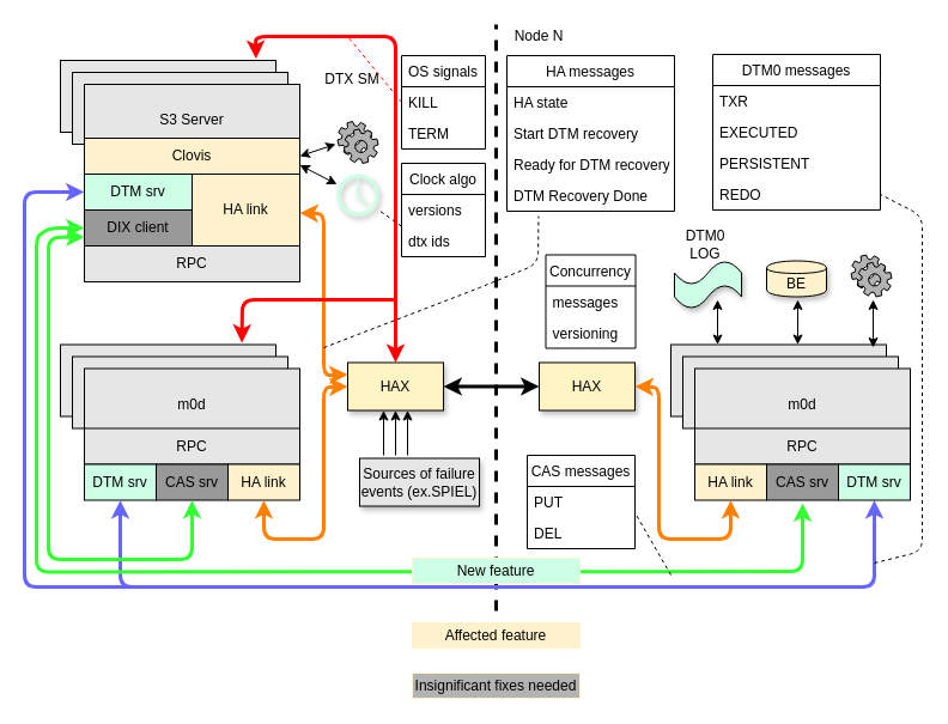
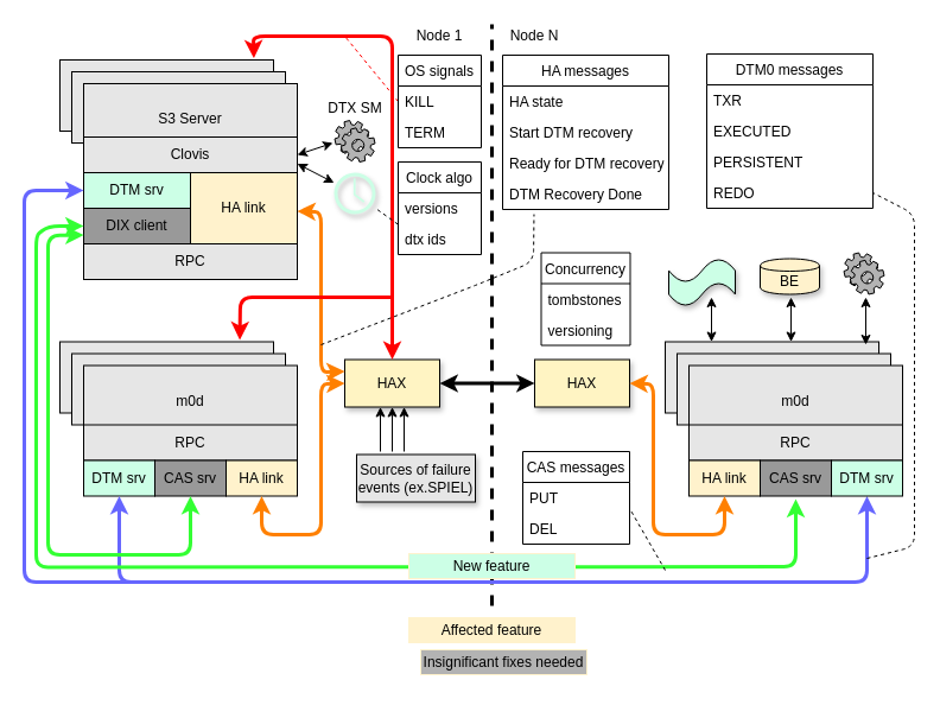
+ <mxCell id="41" value="Node 1" style="text;html=1;strokeColor=none;fillColor=none;align=center;verticalAlign=middle;whiteSpace=wrap;rounded=0;" vertex="1" parent="1"><mxGeometry x="340" y="20" width="60" height="20" as="geometry" /></mxCell>
- <mxCell id="62" value="DTX SM" style="text;html=1;strokeColor=none;fillColor=none;align=center;verticalAlign=middle;whiteSpace=wrap;rounded=0;" vertex="1" parent="1"><mxGeometry x="263.5" y="56" width="60" height="20" as="geometry" /></mxCell>
+ <mxCell id="62" value="DTX SM" style="text;html=1;strokeColor=none;fillColor=none;align=center;verticalAlign=middle;whiteSpace=wrap;rounded=0;" vertex="1" parent="1"><mxGeometry x="268.5" y="81" width="60" height="20" as="geometry" /></mxCell>
- <mxCell id="9" value="Clovis" style="rounded=0;whiteSpace=wrap;html=1;fillColor=#FFF2CC;" vertex="1" parent="1"><mxGeometry x="70" y="115" width="180" height="30" as="geometry" /></mxCell>
+ <mxCell id="9" value="Clovis" style="rounded=0;whiteSpace=wrap;html=1;fillColor=#e6e6e6;" vertex="1" parent="1"><mxGeometry x="70" y="115" width="180" height="30" as="geometry" /></mxCell>
- <mxCell id="65" value="DTM0 LOG" style="text;html=1;strokeColor=none;fillColor=none;align=center;verticalAlign=middle;whiteSpace=wrap;rounded=0;" vertex="1" parent="1"><mxGeometry x="559" y="194" width="60" height="20" as="geometry" /></mxCell>
- <mxCell id="76" value="messages" style="text;strokeColor=none;fillColor=none;align=left;verticalAlign=top;spacingLeft=4;spacingRight=4;overflow=hidden;rotatable=0;points=[[0,0.5],[1,0.5]];portConstraint=eastwest;shadow=0;" vertex="1" parent="75"><mxGeometry y="26" width="75" height="26" as="geometry" /></mxCell>
+ <mxCell id="76" value="tombstones" style="text;strokeColor=none;fillColor=none;align=left;verticalAlign=top;spacingLeft=4;spacingRight=4;overflow=hidden;rotatable=0;points=[[0,0.5],[1,0.5]];portConstraint=eastwest;shadow=0;" vertex="1" parent="75"><mxGeometry y="26" width="75" height="26" as="geometry" /></mxCell>
- <mxCell id="53" value="Insignificant fixes needed" style="rounded=0;whiteSpace=wrap;html=1;shadow=0;strokeColor=#FFF2CC;fillColor=#B3B3B3;" vertex="1" parent="1"><mxGeometry x="344" y="562" width="140" height="21" as="geometry" /></mxCell>
+ <mxCell id="53" value="Insignificant fixes needed" style="rounded=0;whiteSpace=wrap;html=1;shadow=0;strokeColor=#FFF2CC;fillColor=#B3B3B3;" vertex="1" parent="1"><mxGeometry x="354" y="547" width="140" height="21" as="geometry" /></mxCell>
